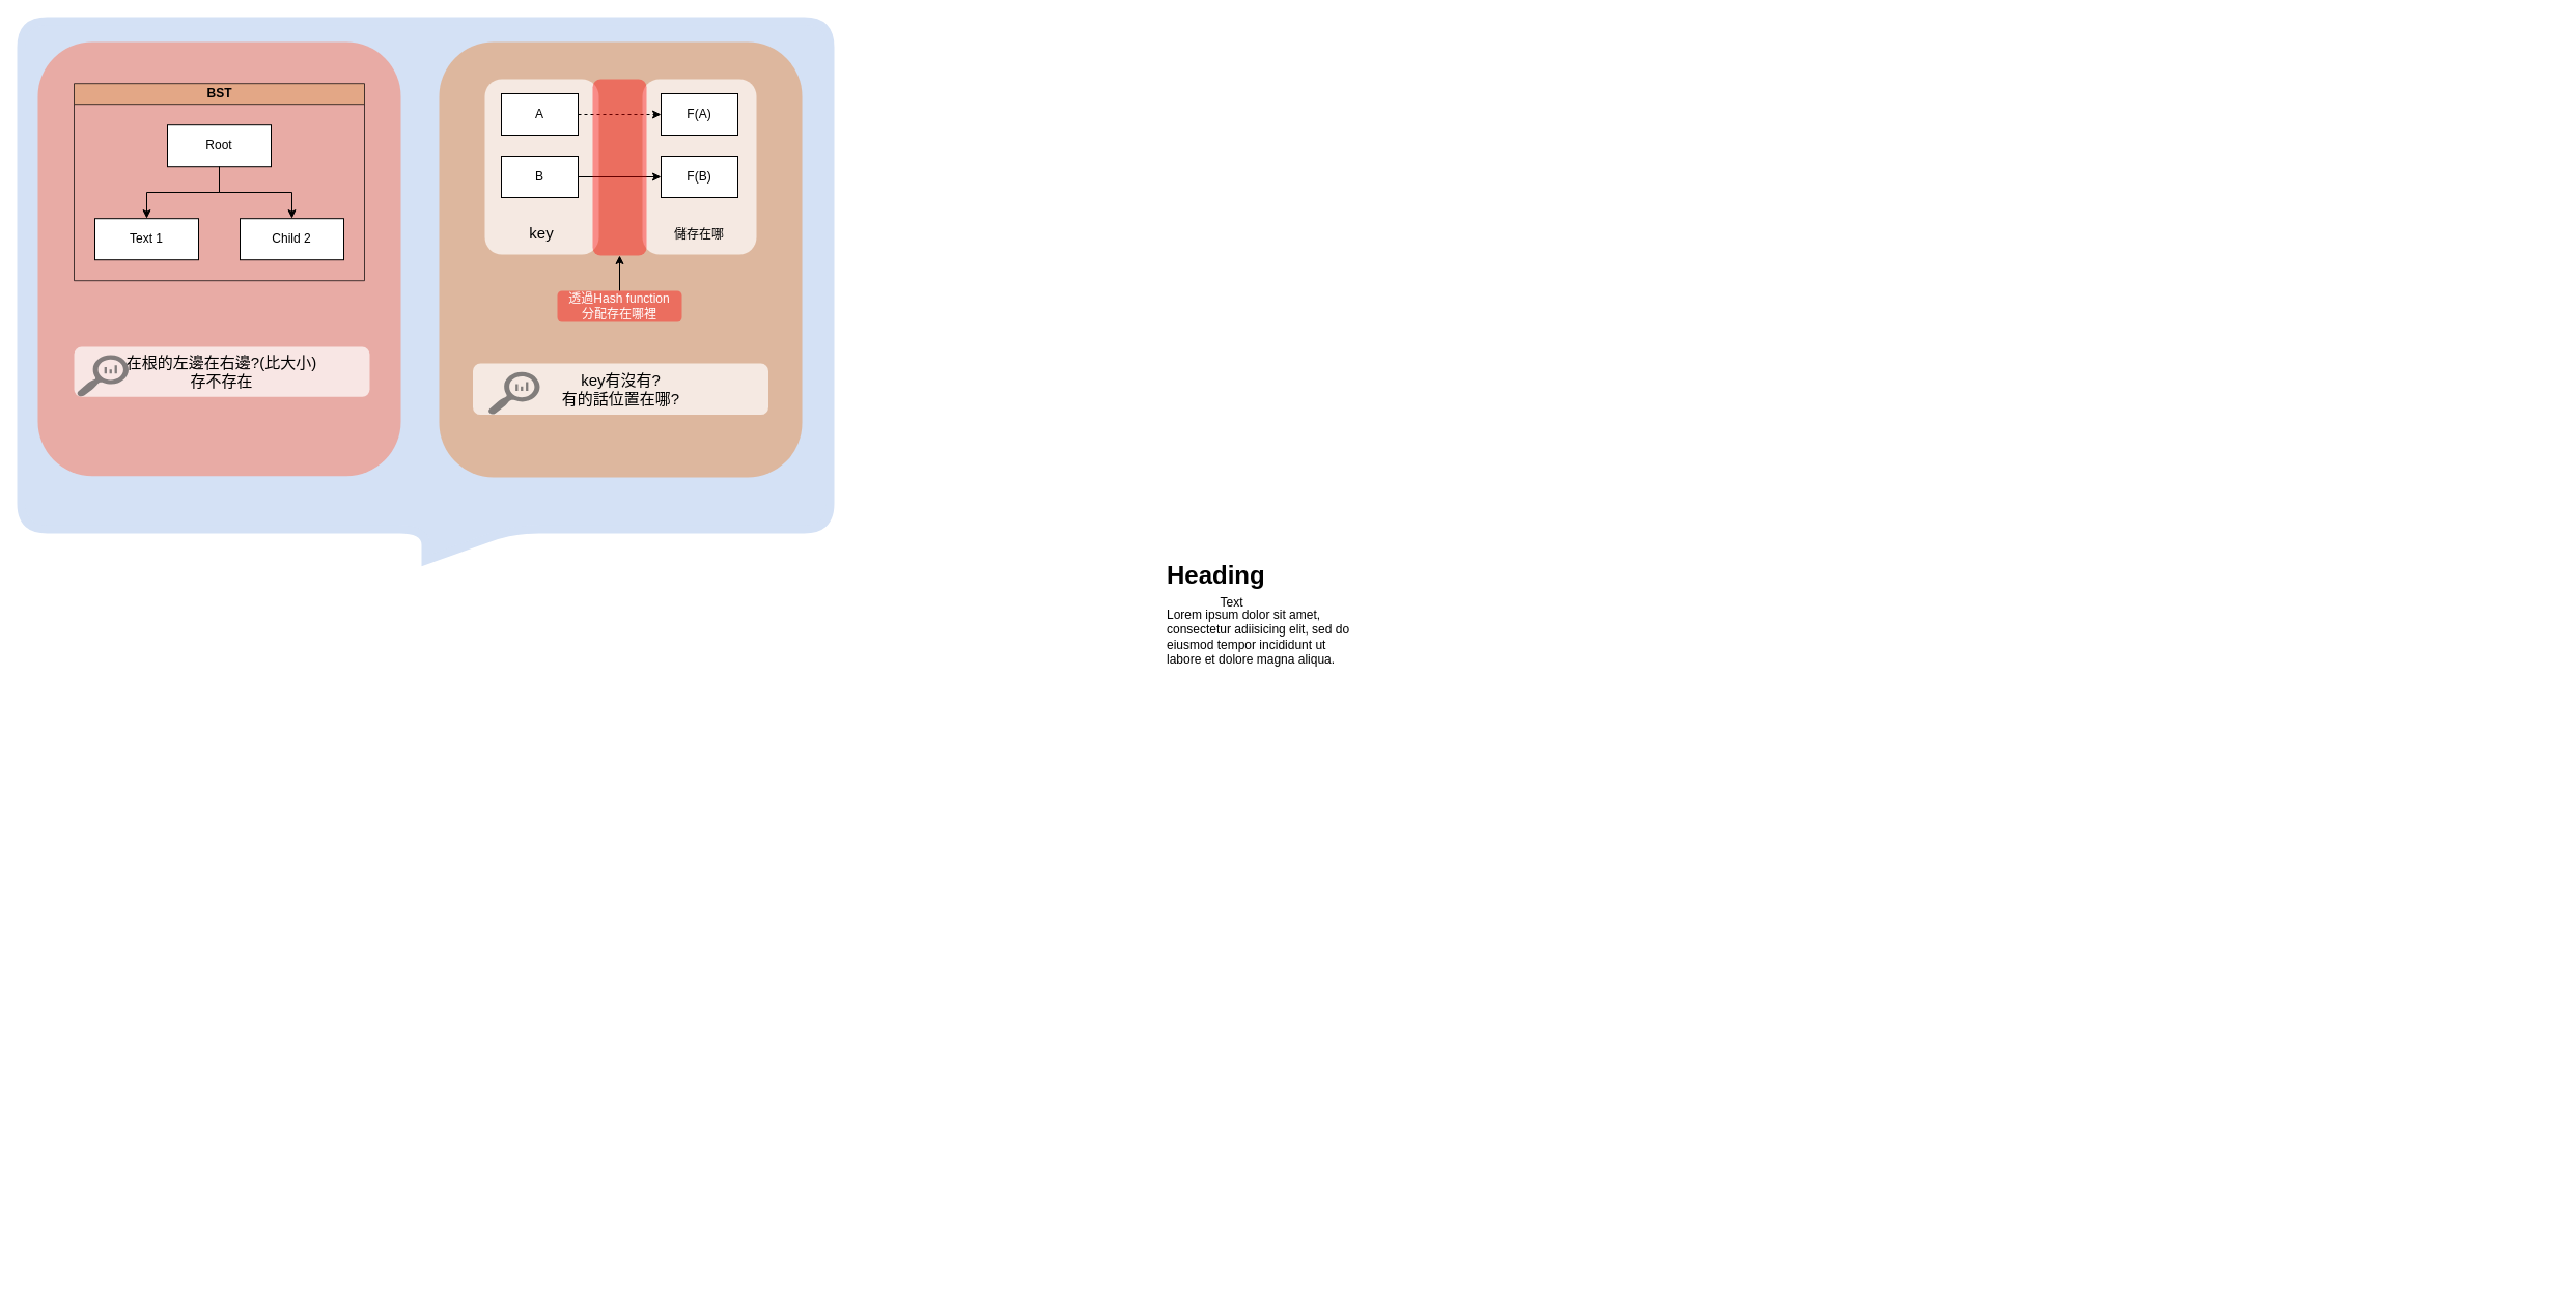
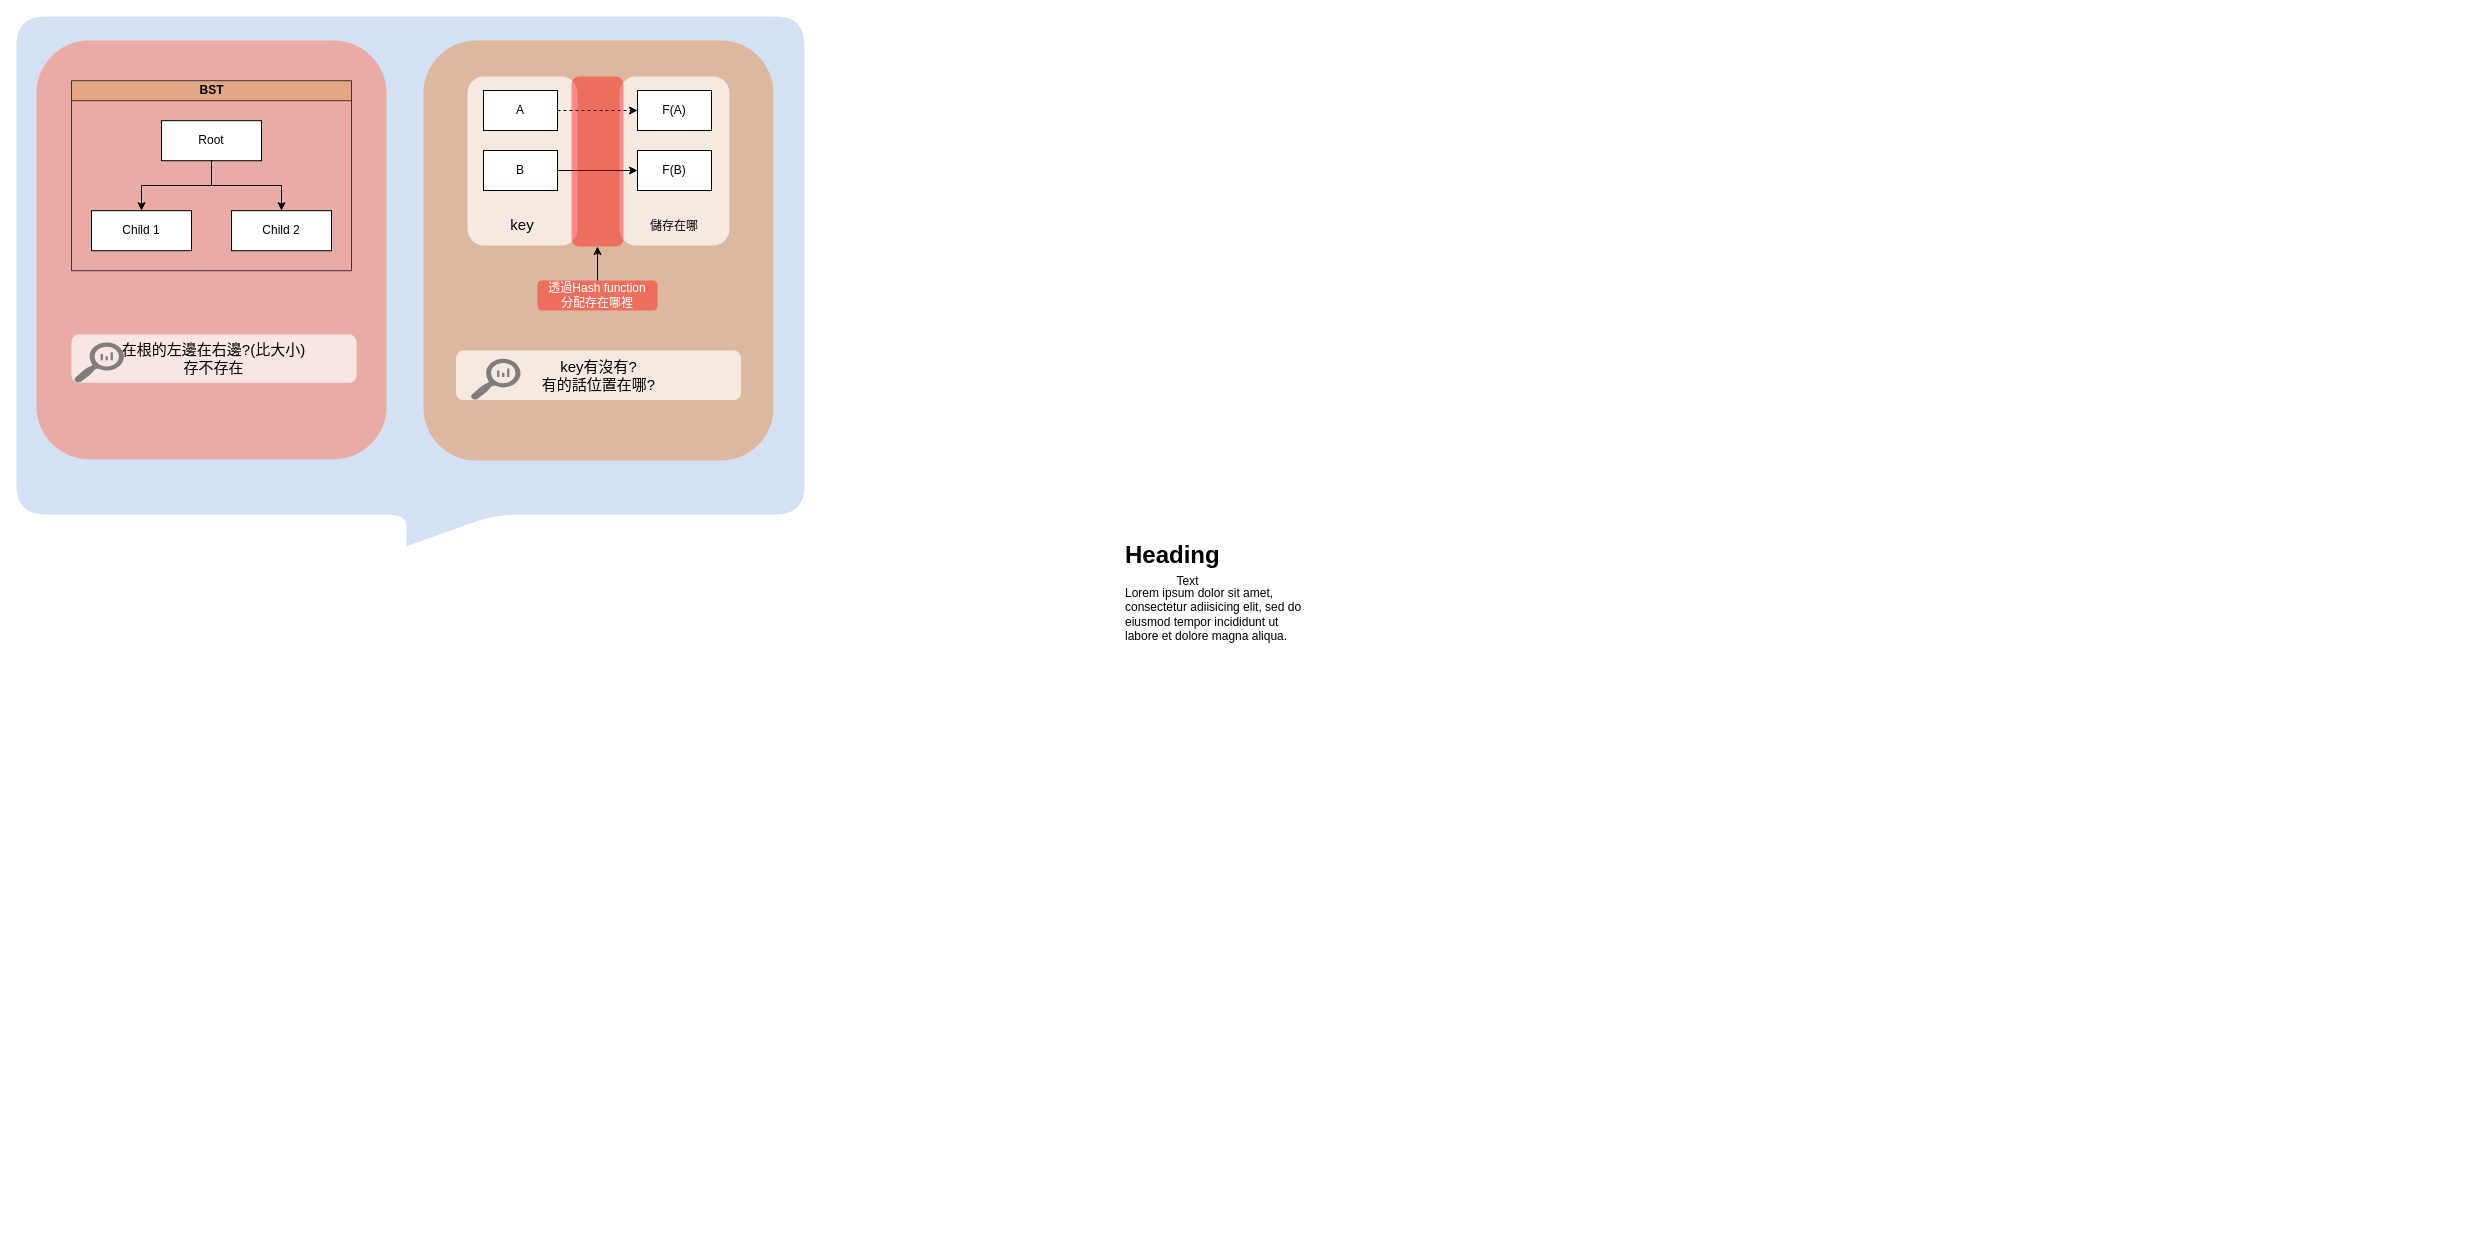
- <mxCell id="23" value="Text 1" style="whiteSpace=wrap;html=1;" parent="21" vertex="1"><mxGeometry x="20" y="130" width="100" height="40" as="geometry" /></mxCell>
+ <mxCell id="23" value="Child 1" style="whiteSpace=wrap;html=1;" parent="21" vertex="1"><mxGeometry x="20" y="130" width="100" height="40" as="geometry" /></mxCell>
